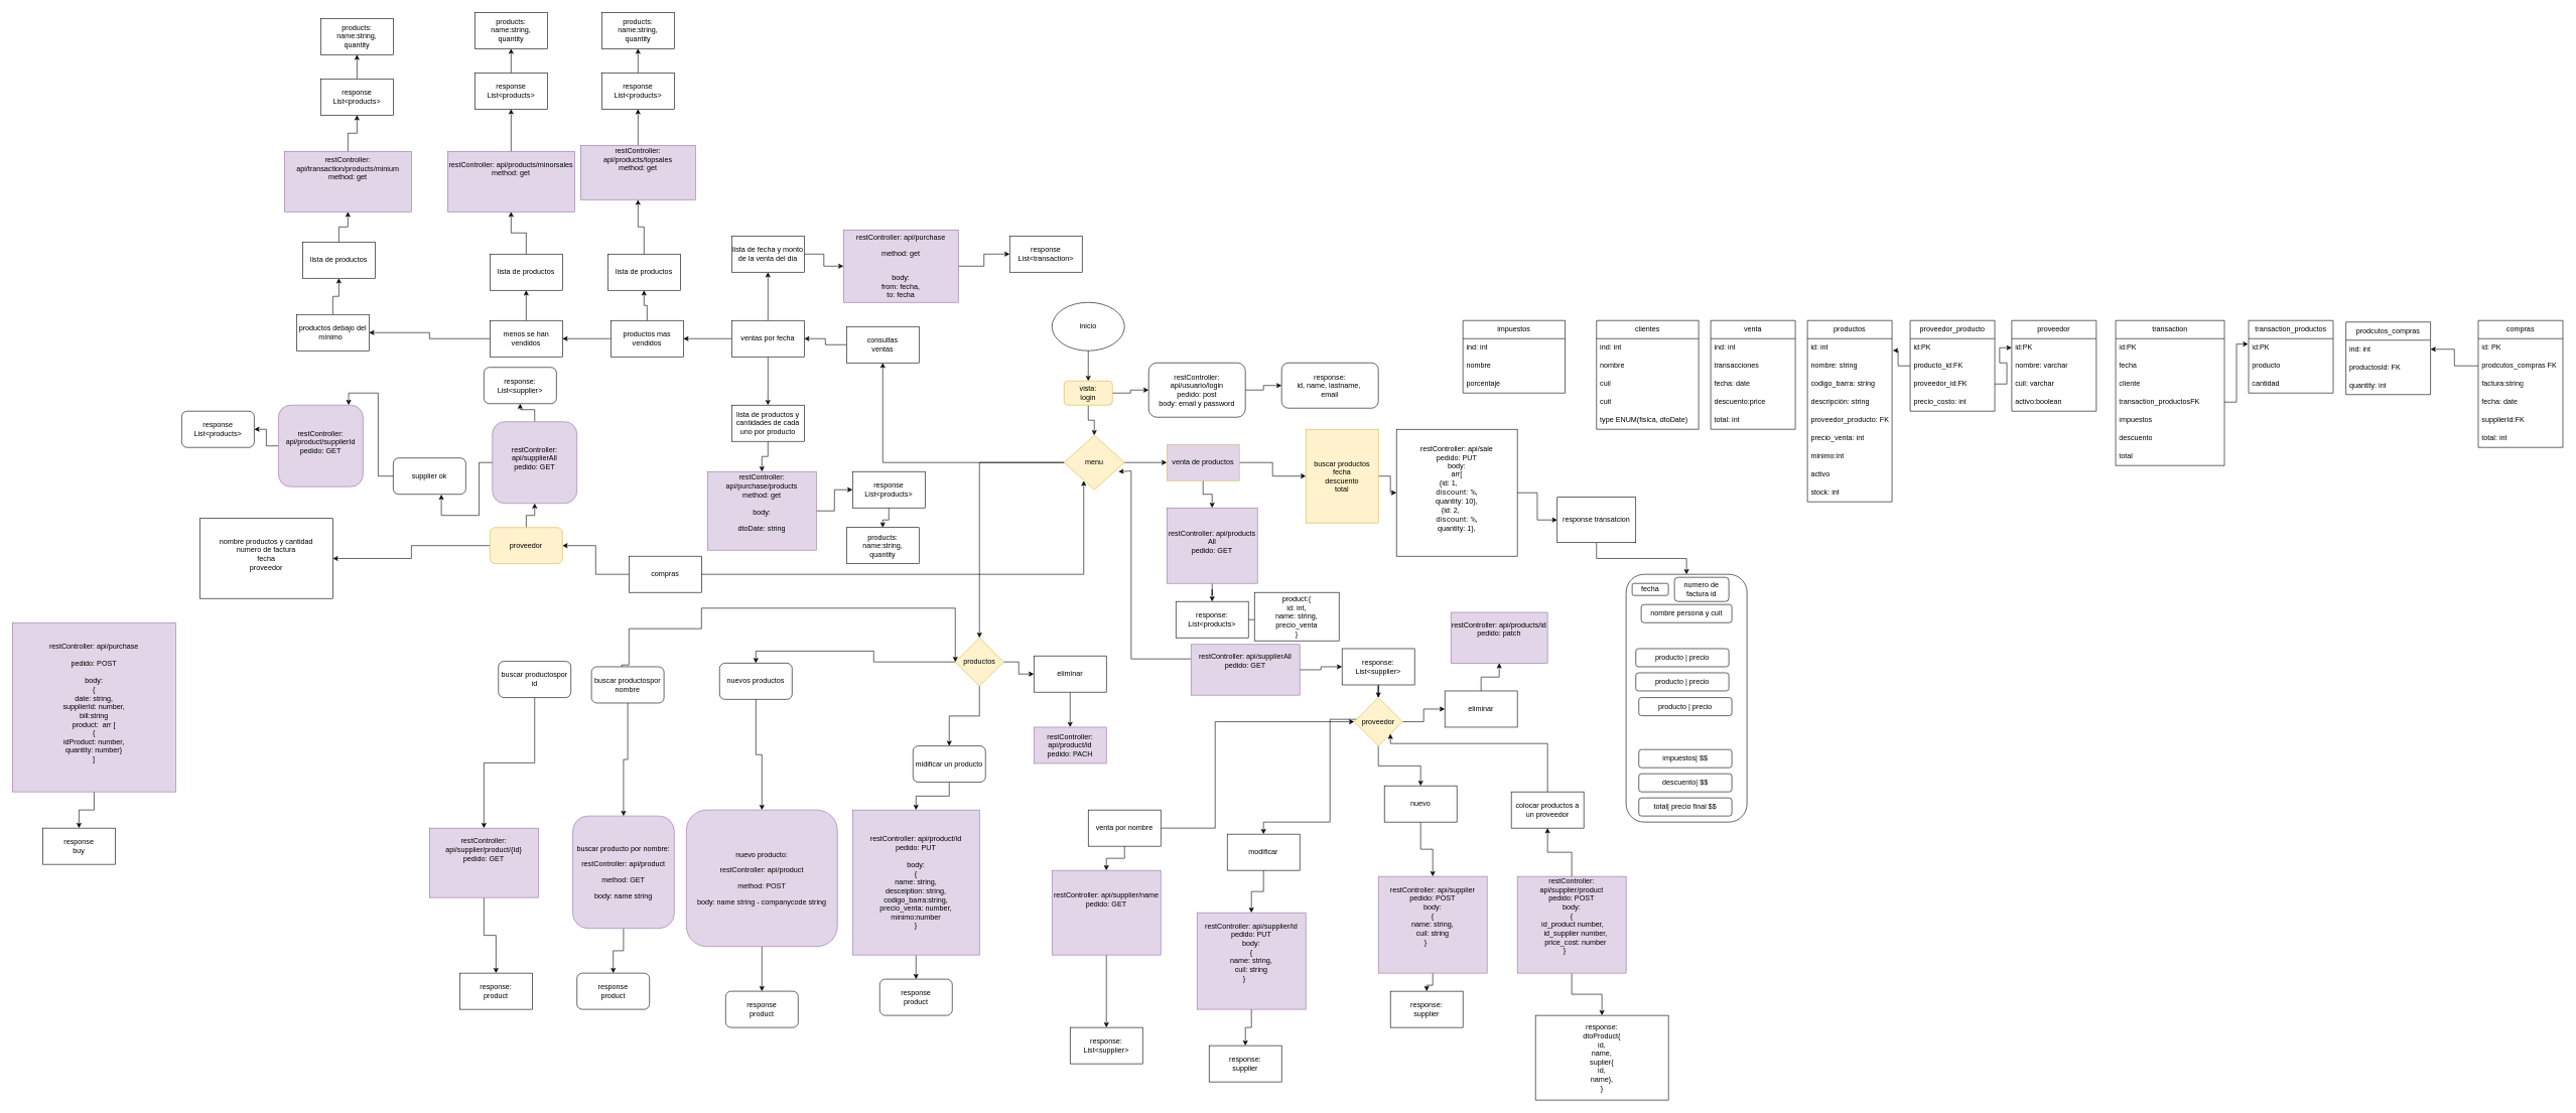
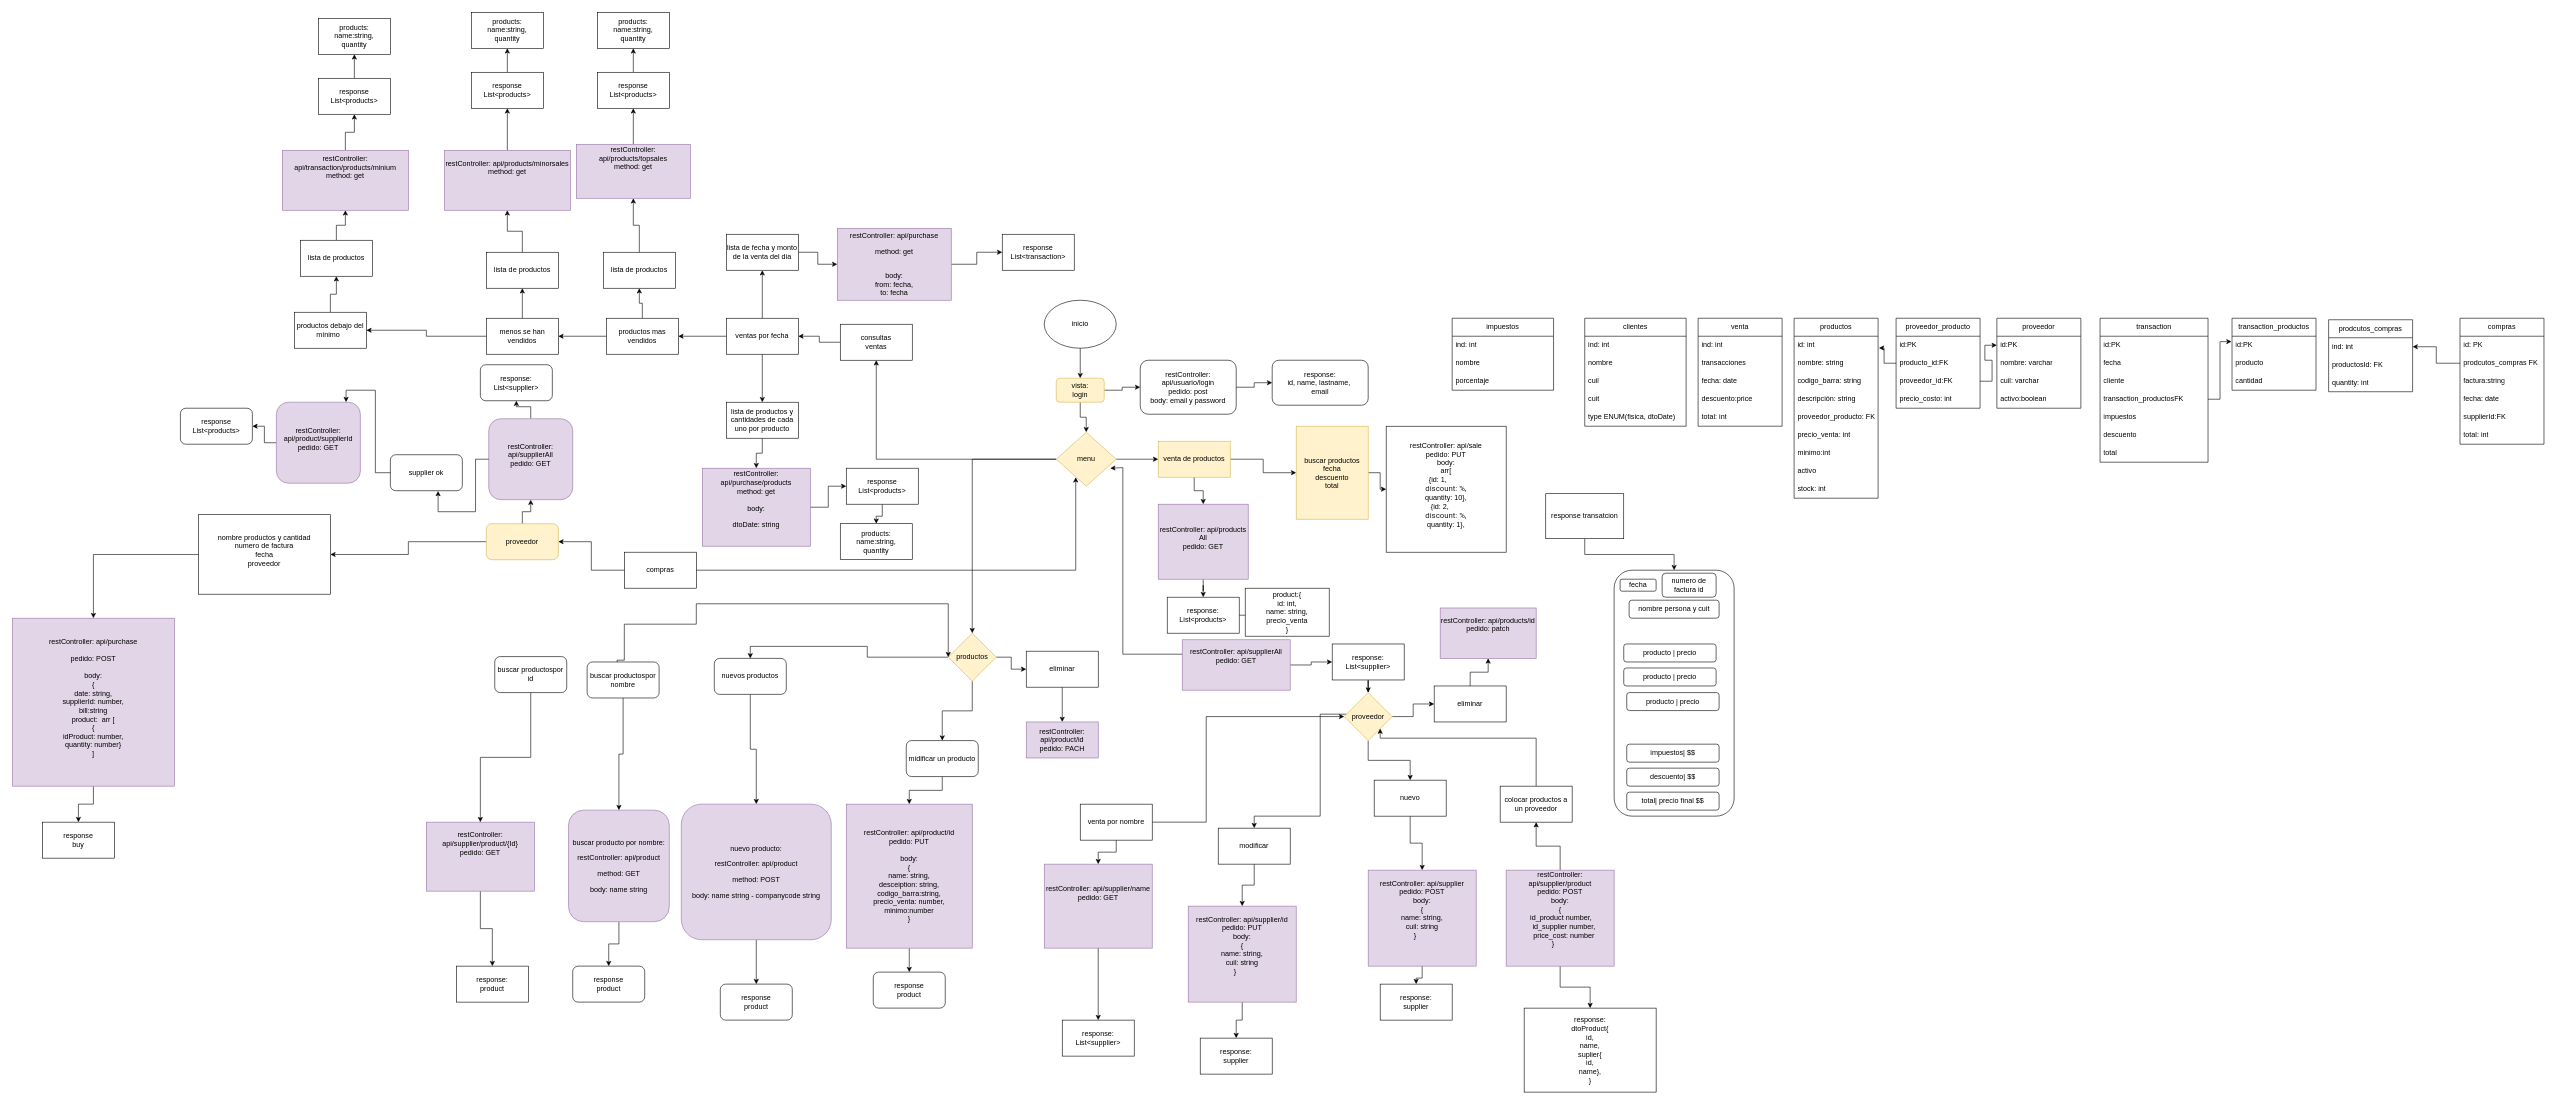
- <mxCell id="13" value="venta de productos" style="whiteSpace=wrap;html=1;fillColor=#e1d5e7;strokeColor=#d6b656;" parent="1" vertex="1"><mxGeometry x="1930" y="735" width="120" height="60" as="geometry" /></mxCell>
+ <mxCell id="13" value="venta de productos" style="whiteSpace=wrap;html=1;fillColor=#fff2cc;strokeColor=#d6b656;" parent="1" vertex="1"><mxGeometry x="1930" y="735" width="120" height="60" as="geometry" /></mxCell>
- <mxCell id="94" value="" style="edgeStyle=orthogonalEdgeStyle;rounded=0;orthogonalLoop=1;jettySize=auto;html=1;" parent="1" source="95" target="97" edge="1"><mxGeometry relative="1" as="geometry" /></mxCell>
+ <mxCell id="49" value="" style="edgeStyle=orthogonalEdgeStyle;rounded=0;orthogonalLoop=1;jettySize=auto;html=1;" parent="1" source="50" target="191" edge="1"><mxGeometry relative="1" as="geometry" /></mxCell>
